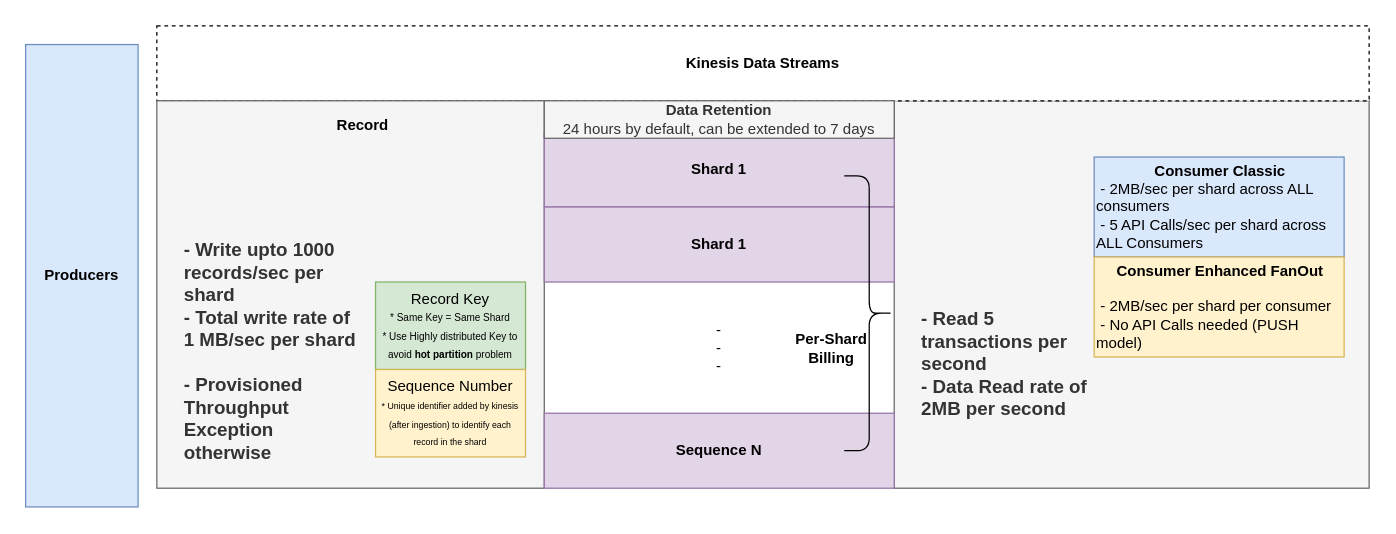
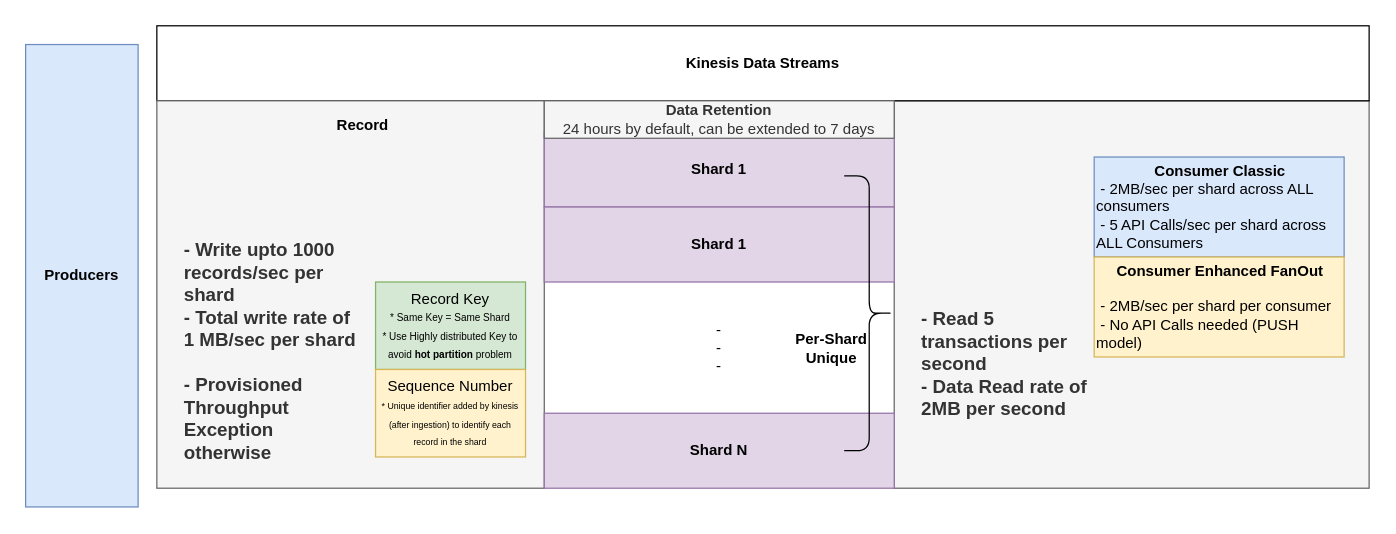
- <mxCell id="4" value="&lt;b&gt;Kinesis Data Streams&lt;/b&gt;" style="rounded=0;whiteSpace=wrap;html=1;dashed=1;" vertex="1" parent="1"><mxGeometry x="125" y="20" width="970" height="60" as="geometry" /></mxCell>
+ <mxCell id="4" value="&lt;b&gt;Kinesis Data Streams&lt;/b&gt;" style="rounded=0;whiteSpace=wrap;html=1;" vertex="1" parent="1"><mxGeometry x="125" y="20" width="970" height="60" as="geometry" /></mxCell>
- <mxCell id="15" value="&lt;b&gt;Per-Shard Billing&lt;/b&gt;" style="text;html=1;strokeColor=none;fillColor=none;align=center;verticalAlign=middle;whiteSpace=wrap;rounded=0;" vertex="1" parent="1"><mxGeometry x="635" y="252.5" width="60" height="50" as="geometry" /></mxCell>
+ <mxCell id="15" value="&lt;b&gt;Per-Shard Unique&lt;/b&gt;" style="text;html=1;strokeColor=none;fillColor=none;align=center;verticalAlign=middle;whiteSpace=wrap;rounded=0;" vertex="1" parent="1"><mxGeometry x="635" y="252.5" width="60" height="50" as="geometry" /></mxCell>
- <mxCell id="12" value="&lt;b&gt;Sequence N&lt;/b&gt;" style="rounded=0;whiteSpace=wrap;html=1;fillColor=#e1d5e7;strokeColor=#9673a6;" vertex="1" parent="1"><mxGeometry x="435" y="330" width="280" height="60" as="geometry" /></mxCell>
+ <mxCell id="12" value="&lt;b&gt;Shard N&lt;/b&gt;" style="rounded=0;whiteSpace=wrap;html=1;fillColor=#e1d5e7;strokeColor=#9673a6;" vertex="1" parent="1"><mxGeometry x="435" y="330" width="280" height="60" as="geometry" /></mxCell>
